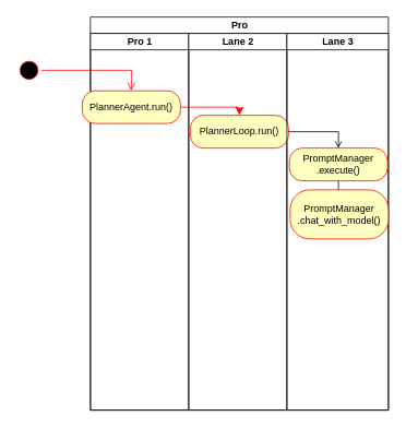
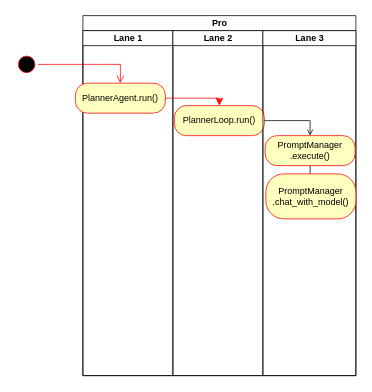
- <mxCell id="5" value="Pro 1" style="swimlane;startSize=20;html=1;" vertex="1" parent="4"><mxGeometry y="20" width="120" height="460" as="geometry" /></mxCell>
+ <mxCell id="5" value="Lane 1" style="swimlane;startSize=20;html=1;" vertex="1" parent="4"><mxGeometry y="20" width="120" height="460" as="geometry" /></mxCell>
